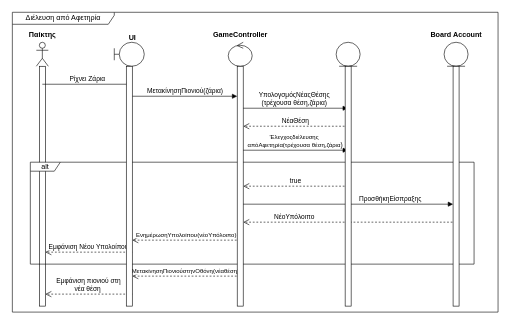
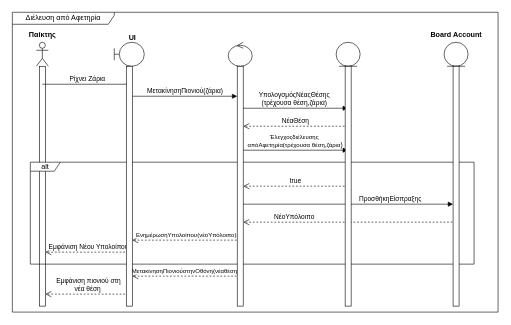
- <mxCell id="24" value="GameController" style="text;align=center;fontStyle=1;verticalAlign=middle;spacingLeft=3;spacingRight=3;strokeColor=none;rotatable=0;points=[[0,0.5],[1,0.5]];portConstraint=eastwest;html=1;" vertex="1" parent="1"><mxGeometry x="360" y="44" width="80" height="26" as="geometry" /></mxCell>
